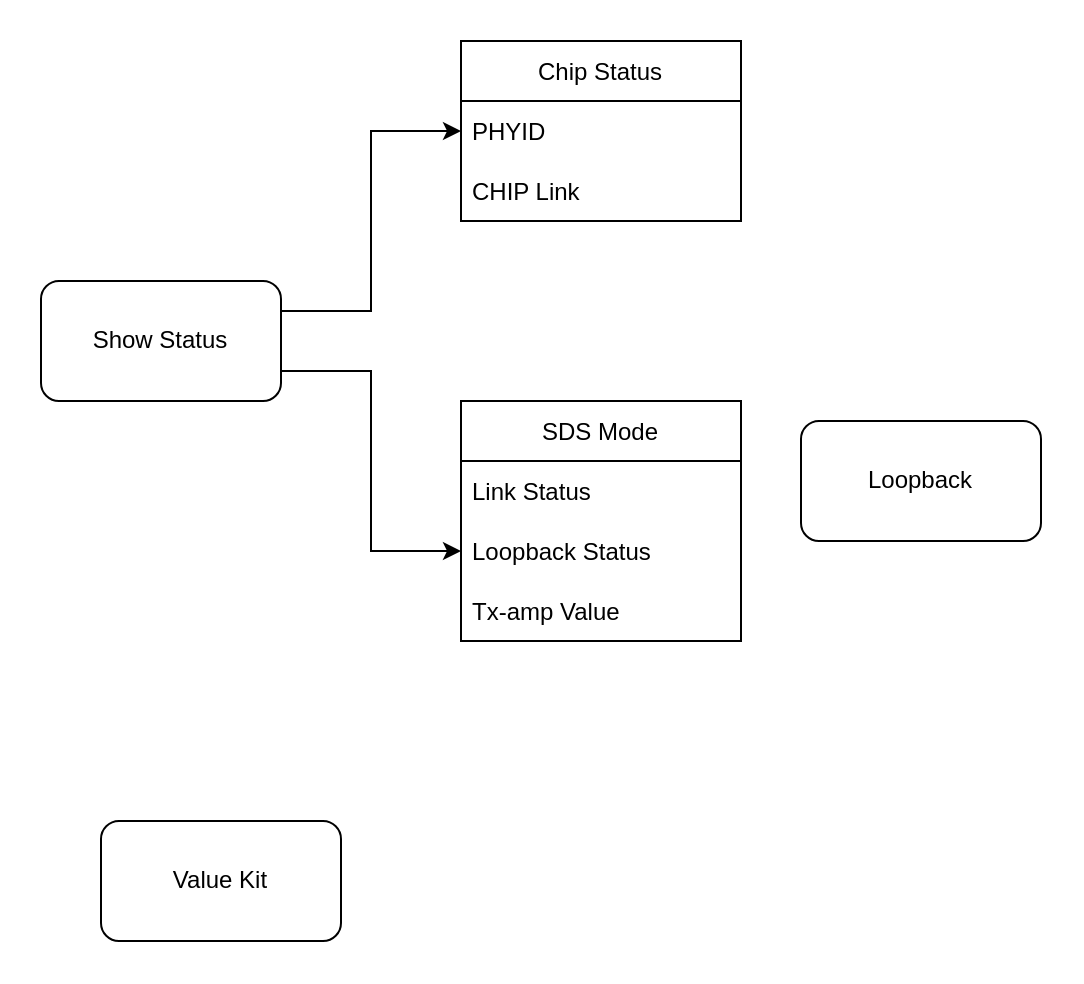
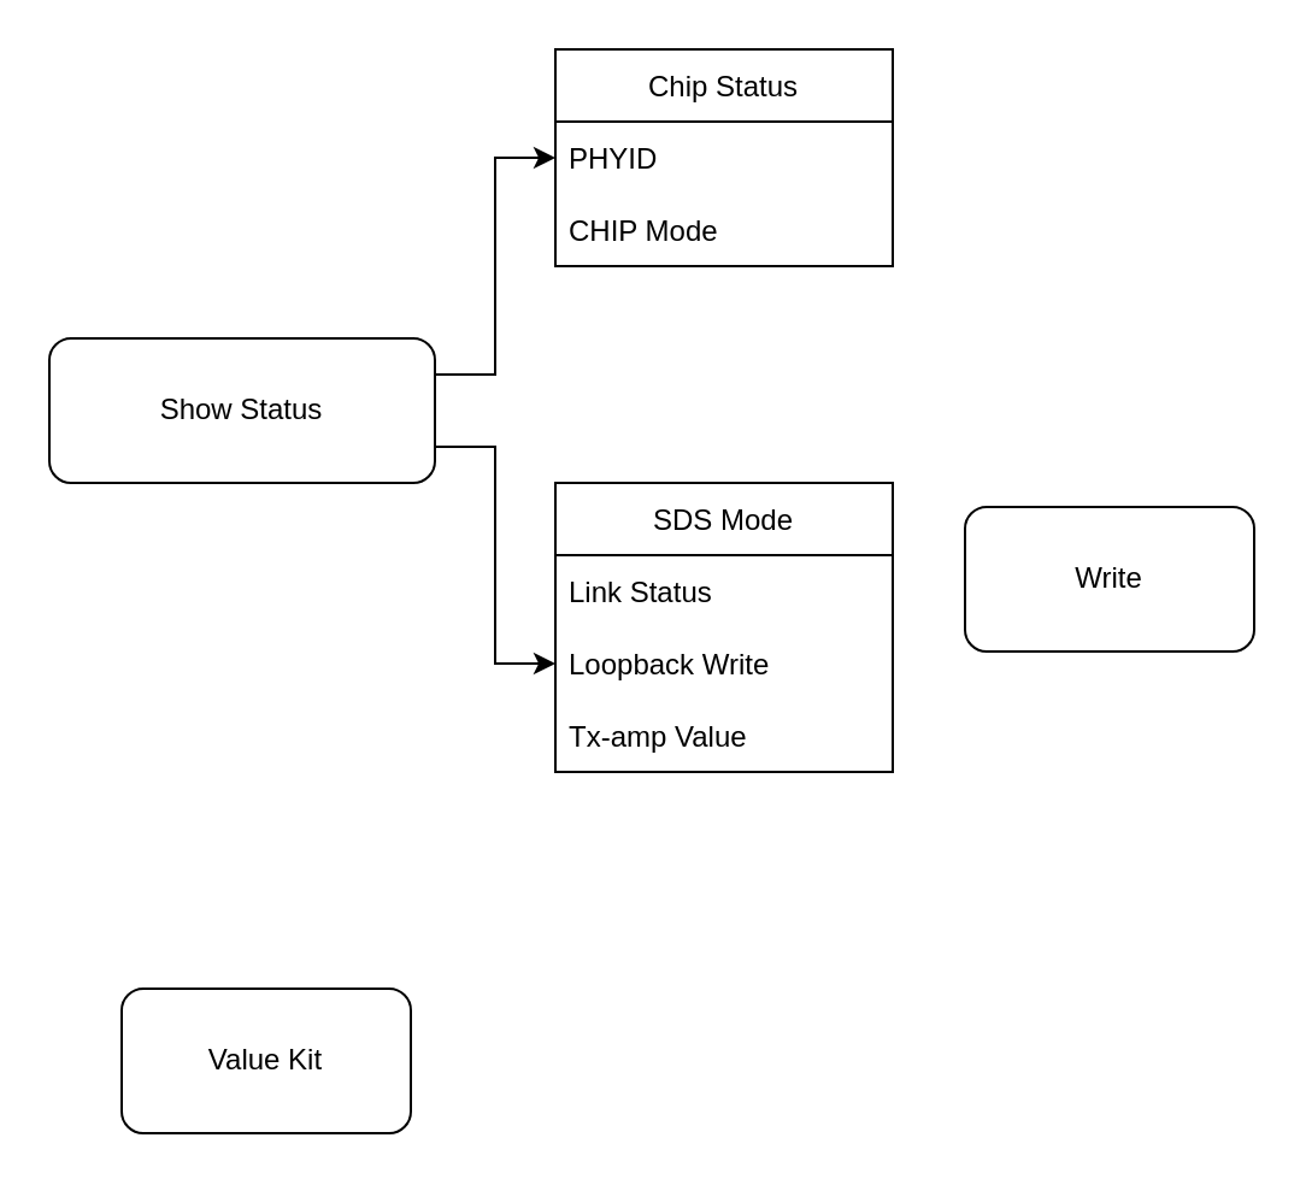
- <mxCell id="9" value="CHIP Link" style="text;strokeColor=none;fillColor=none;align=left;verticalAlign=middle;spacingLeft=4;spacingRight=4;overflow=hidden;points=[[0,0.5],[1,0.5]];portConstraint=eastwest;rotatable=0;" vertex="1" parent="7"><mxGeometry y="60" width="140" height="30" as="geometry" /></mxCell>
+ <mxCell id="9" value="CHIP Mode" style="text;strokeColor=none;fillColor=none;align=left;verticalAlign=middle;spacingLeft=4;spacingRight=4;overflow=hidden;points=[[0,0.5],[1,0.5]];portConstraint=eastwest;rotatable=0;" vertex="1" parent="7"><mxGeometry y="60" width="140" height="30" as="geometry" /></mxCell>
- <mxCell id="4" value="Show Status" style="rounded=1;whiteSpace=wrap;html=1;" vertex="1" parent="1"><mxGeometry x="20" y="140" width="120" height="60" as="geometry" /></mxCell>
+ <mxCell id="4" value="Show Status" style="rounded=1;whiteSpace=wrap;html=1;" vertex="1" parent="1"><mxGeometry x="20" y="140" width="160" height="60" as="geometry" /></mxCell>
- <mxCell id="5" value="Loopback" style="rounded=1;whiteSpace=wrap;html=1;" vertex="1" parent="1"><mxGeometry x="400" y="210" width="120" height="60" as="geometry" /></mxCell>
+ <mxCell id="5" value="Write" style="rounded=1;whiteSpace=wrap;html=1;" vertex="1" parent="1"><mxGeometry x="400" y="210" width="120" height="60" as="geometry" /></mxCell>
- <mxCell id="12" value="Loopback Status" style="text;strokeColor=none;fillColor=none;align=left;verticalAlign=middle;spacingLeft=4;spacingRight=4;overflow=hidden;points=[[0,0.5],[1,0.5]];portConstraint=eastwest;rotatable=0;" vertex="1" parent="10"><mxGeometry y="60" width="140" height="30" as="geometry" /></mxCell>
+ <mxCell id="12" value="Loopback Write" style="text;strokeColor=none;fillColor=none;align=left;verticalAlign=middle;spacingLeft=4;spacingRight=4;overflow=hidden;points=[[0,0.5],[1,0.5]];portConstraint=eastwest;rotatable=0;" vertex="1" parent="10"><mxGeometry y="60" width="140" height="30" as="geometry" /></mxCell>
